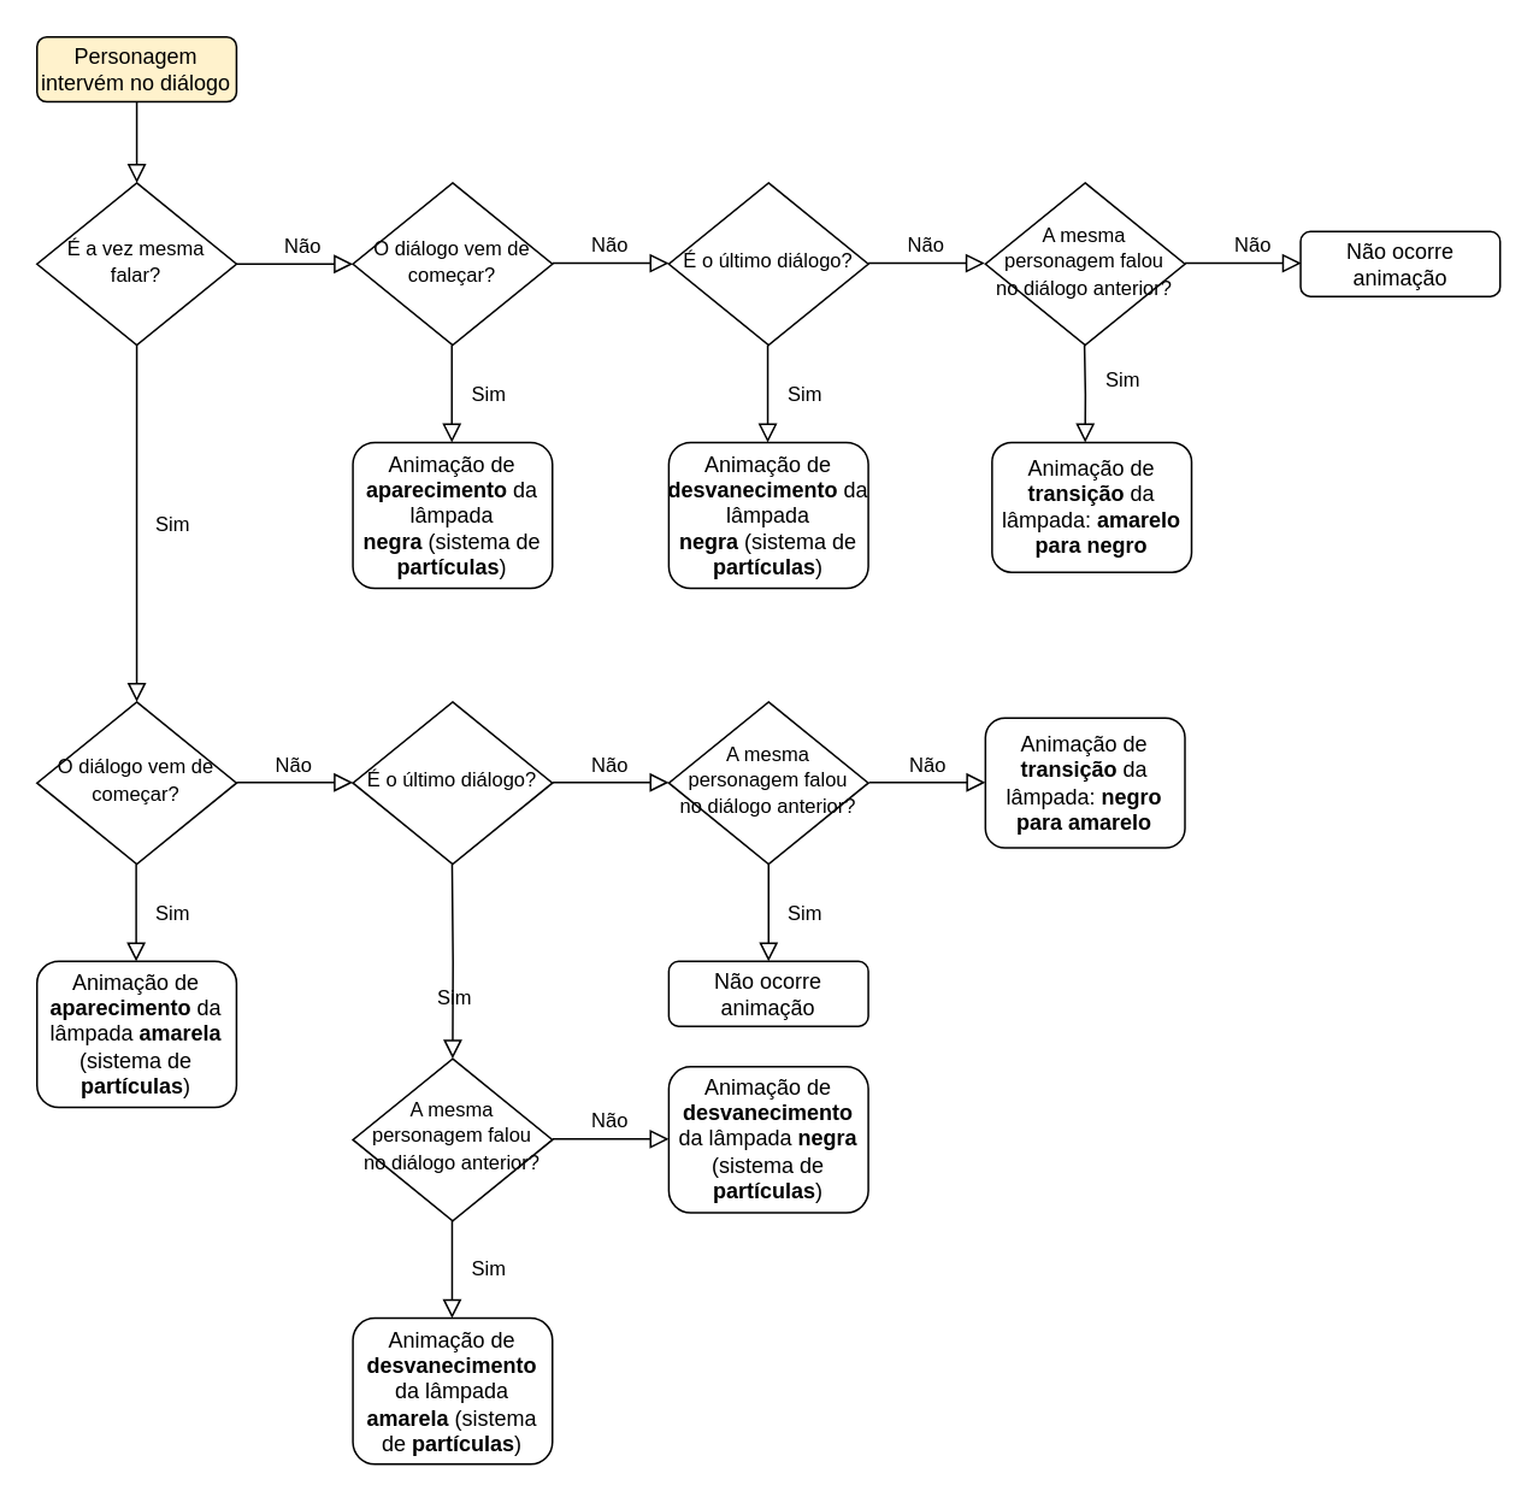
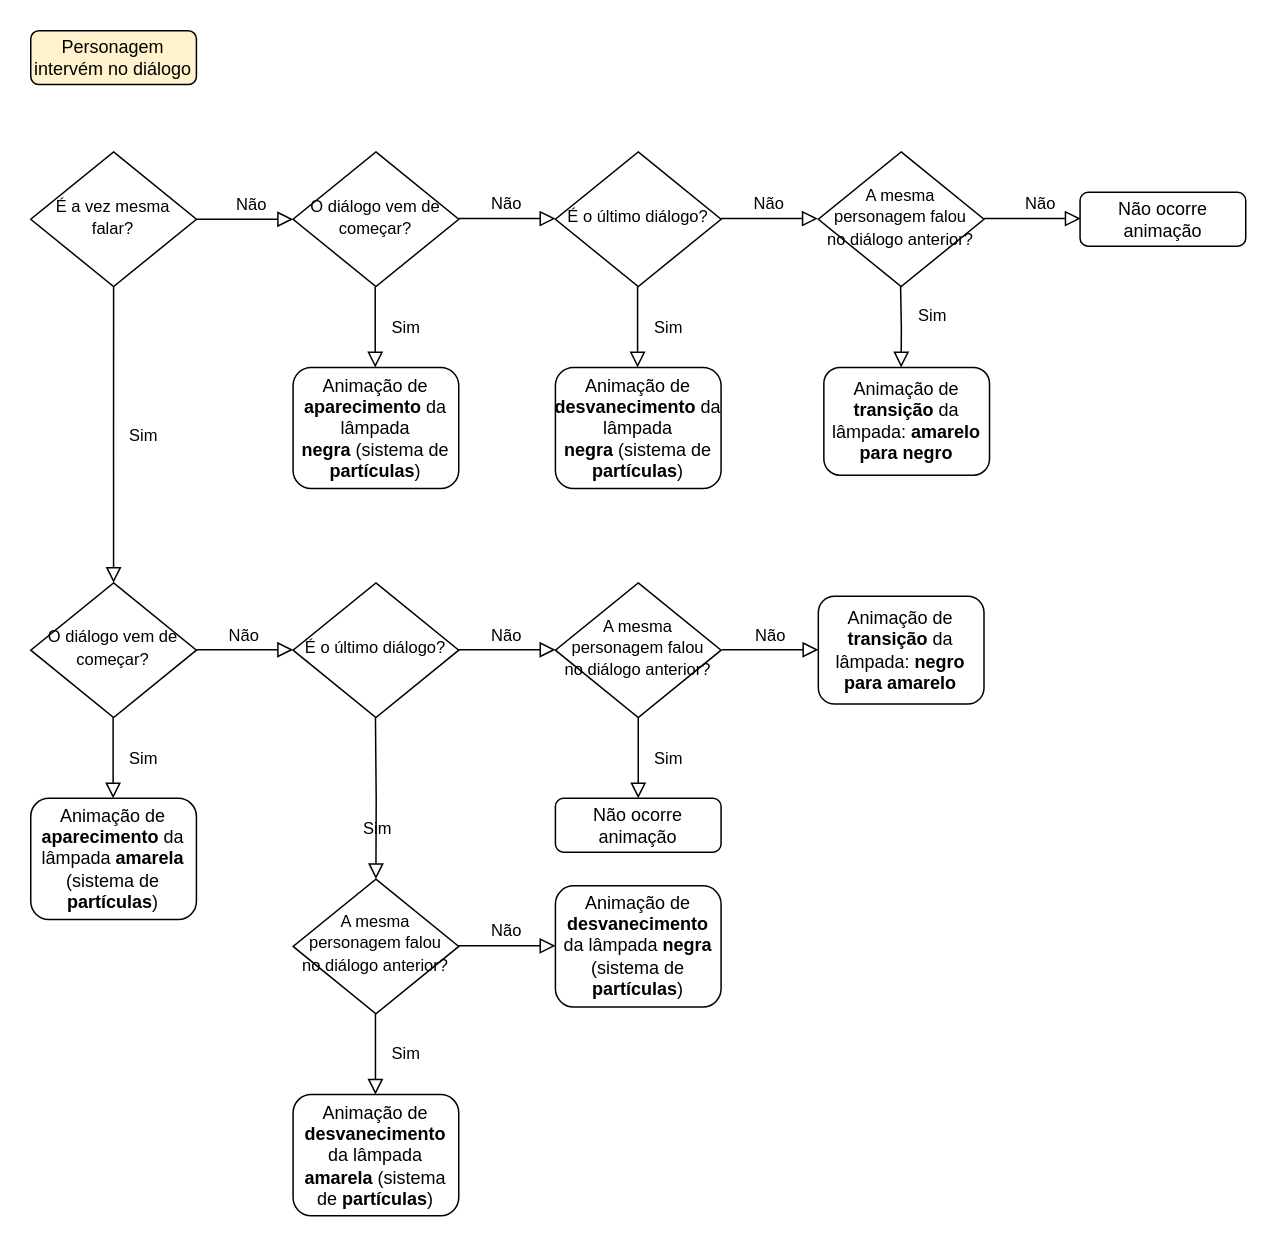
- <mxCell id="7" value="" style="rounded=0;html=1;jettySize=auto;orthogonalLoop=1;fontSize=11;endArrow=block;endFill=0;endSize=8;strokeWidth=1;shadow=0;labelBackgroundColor=none;edgeStyle=orthogonalEdgeStyle;" parent="2" source="3" target="6" edge="1"><mxGeometry relative="1" as="geometry" /></mxCell>
